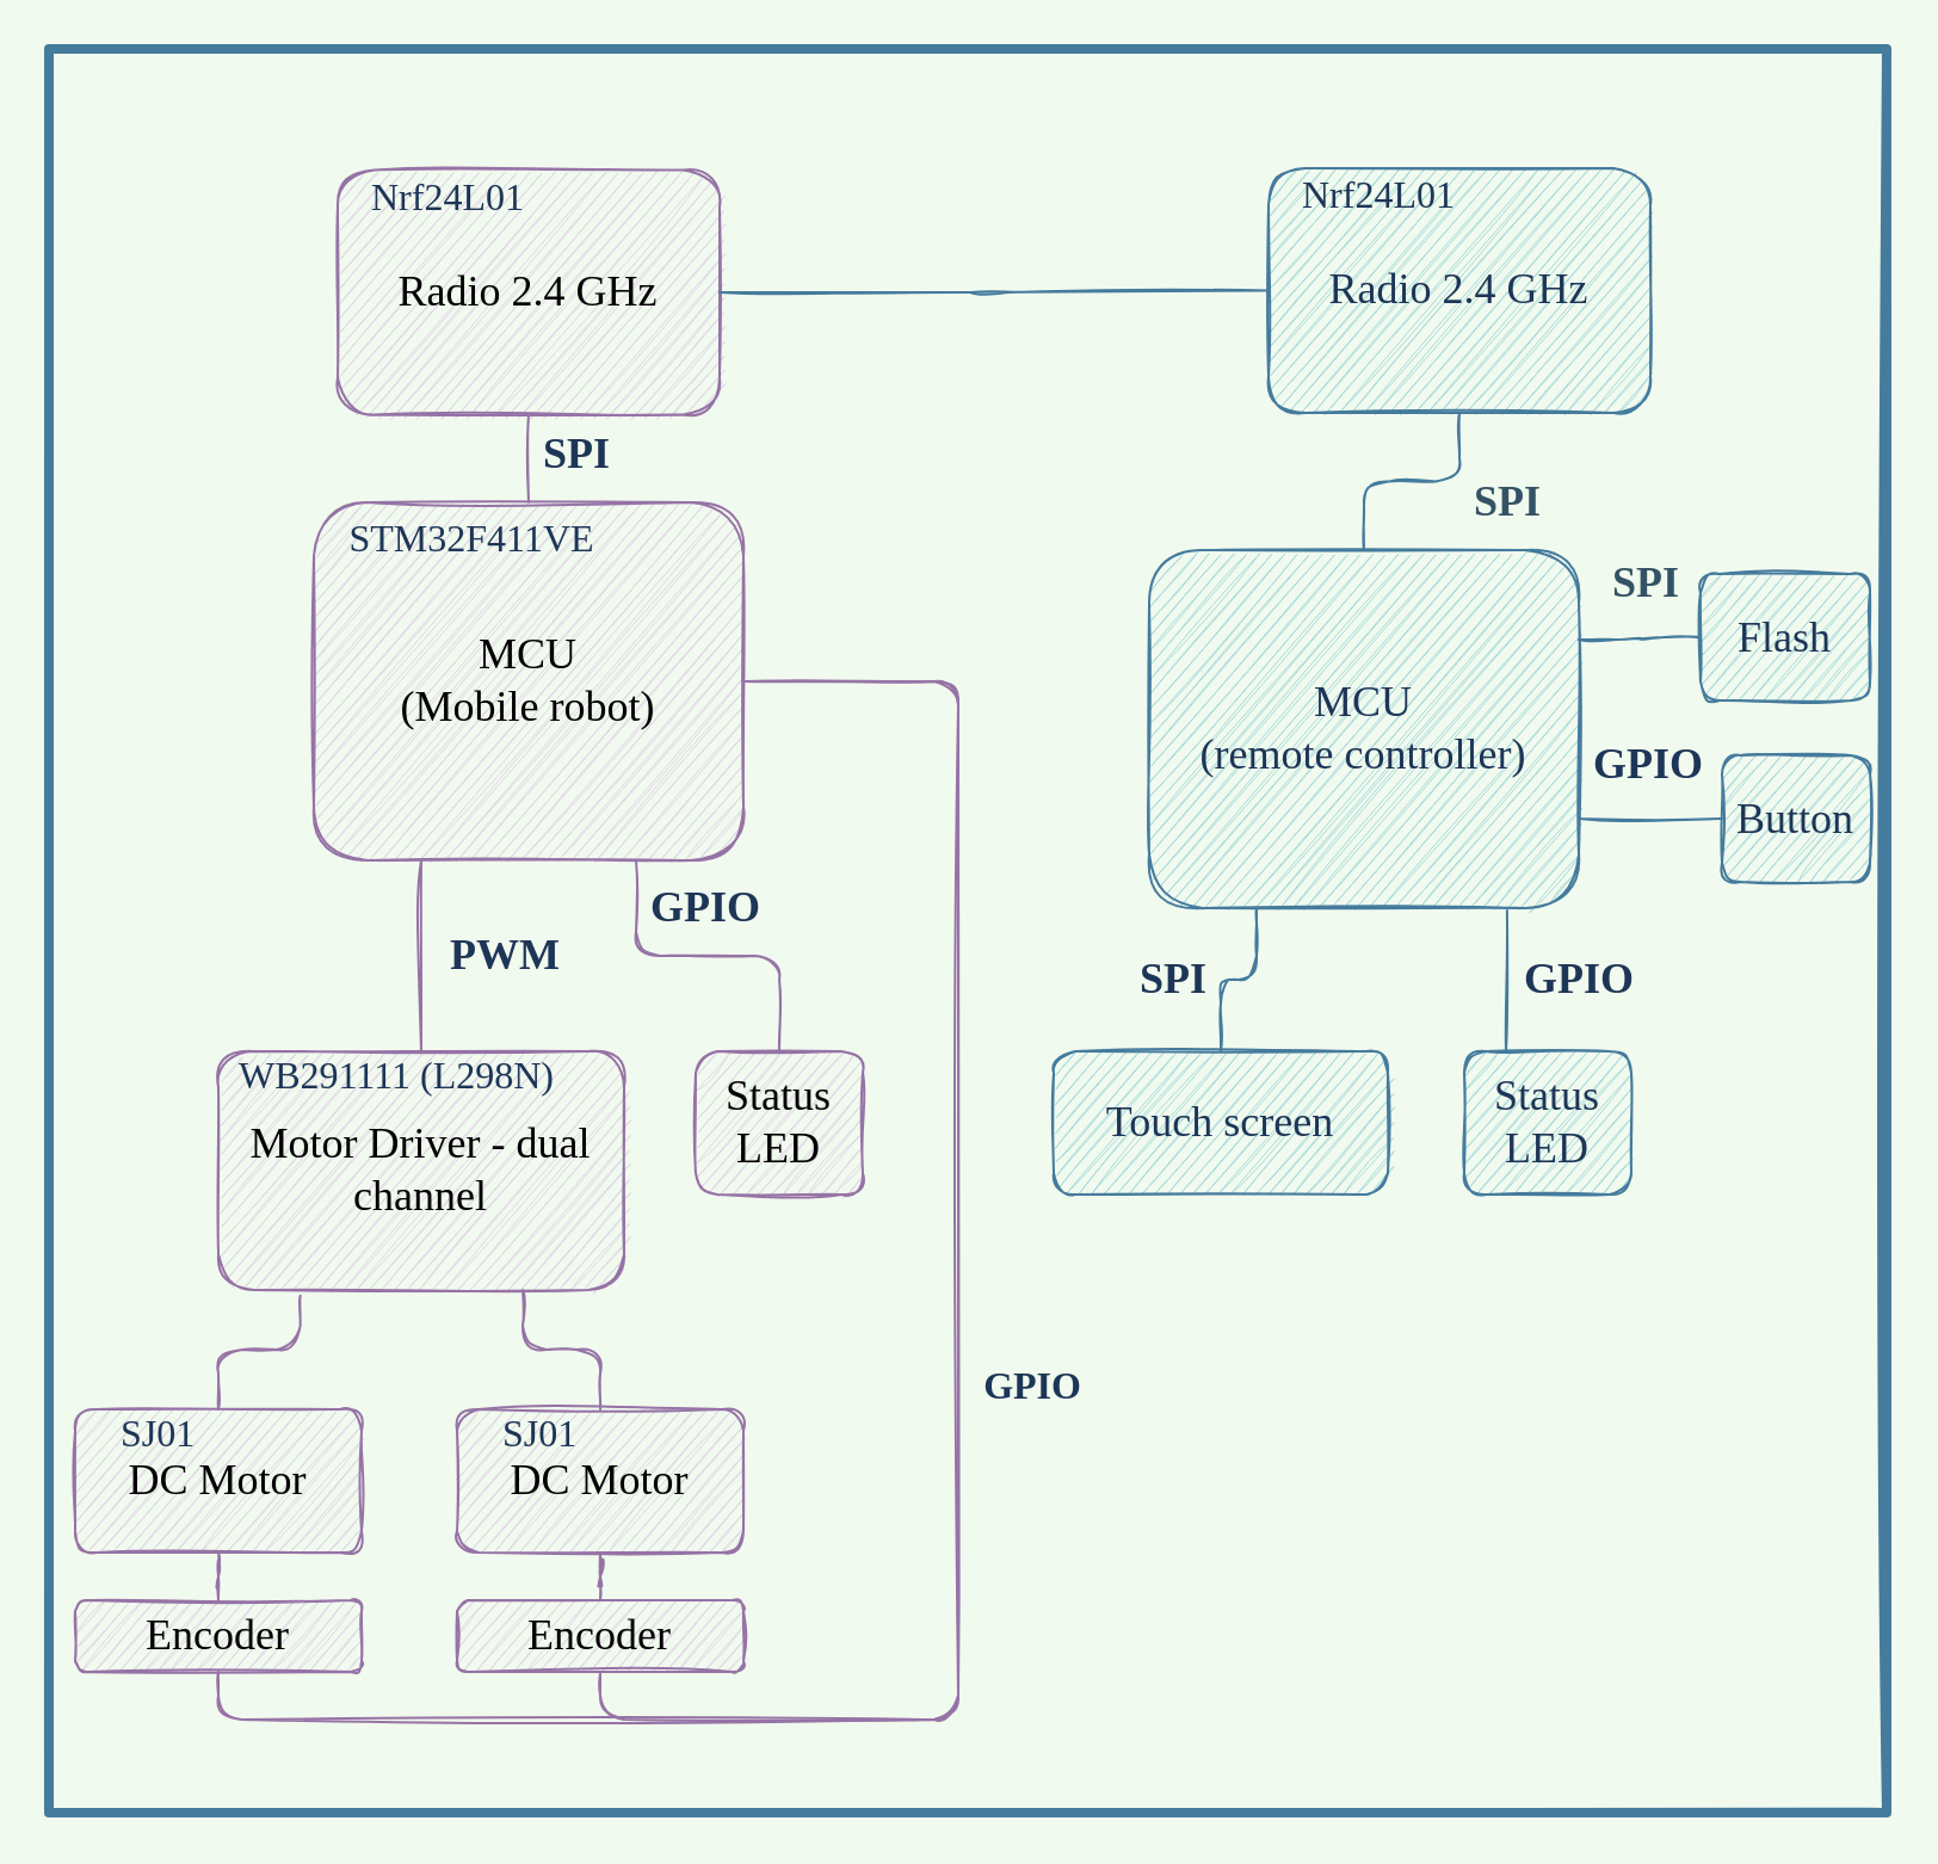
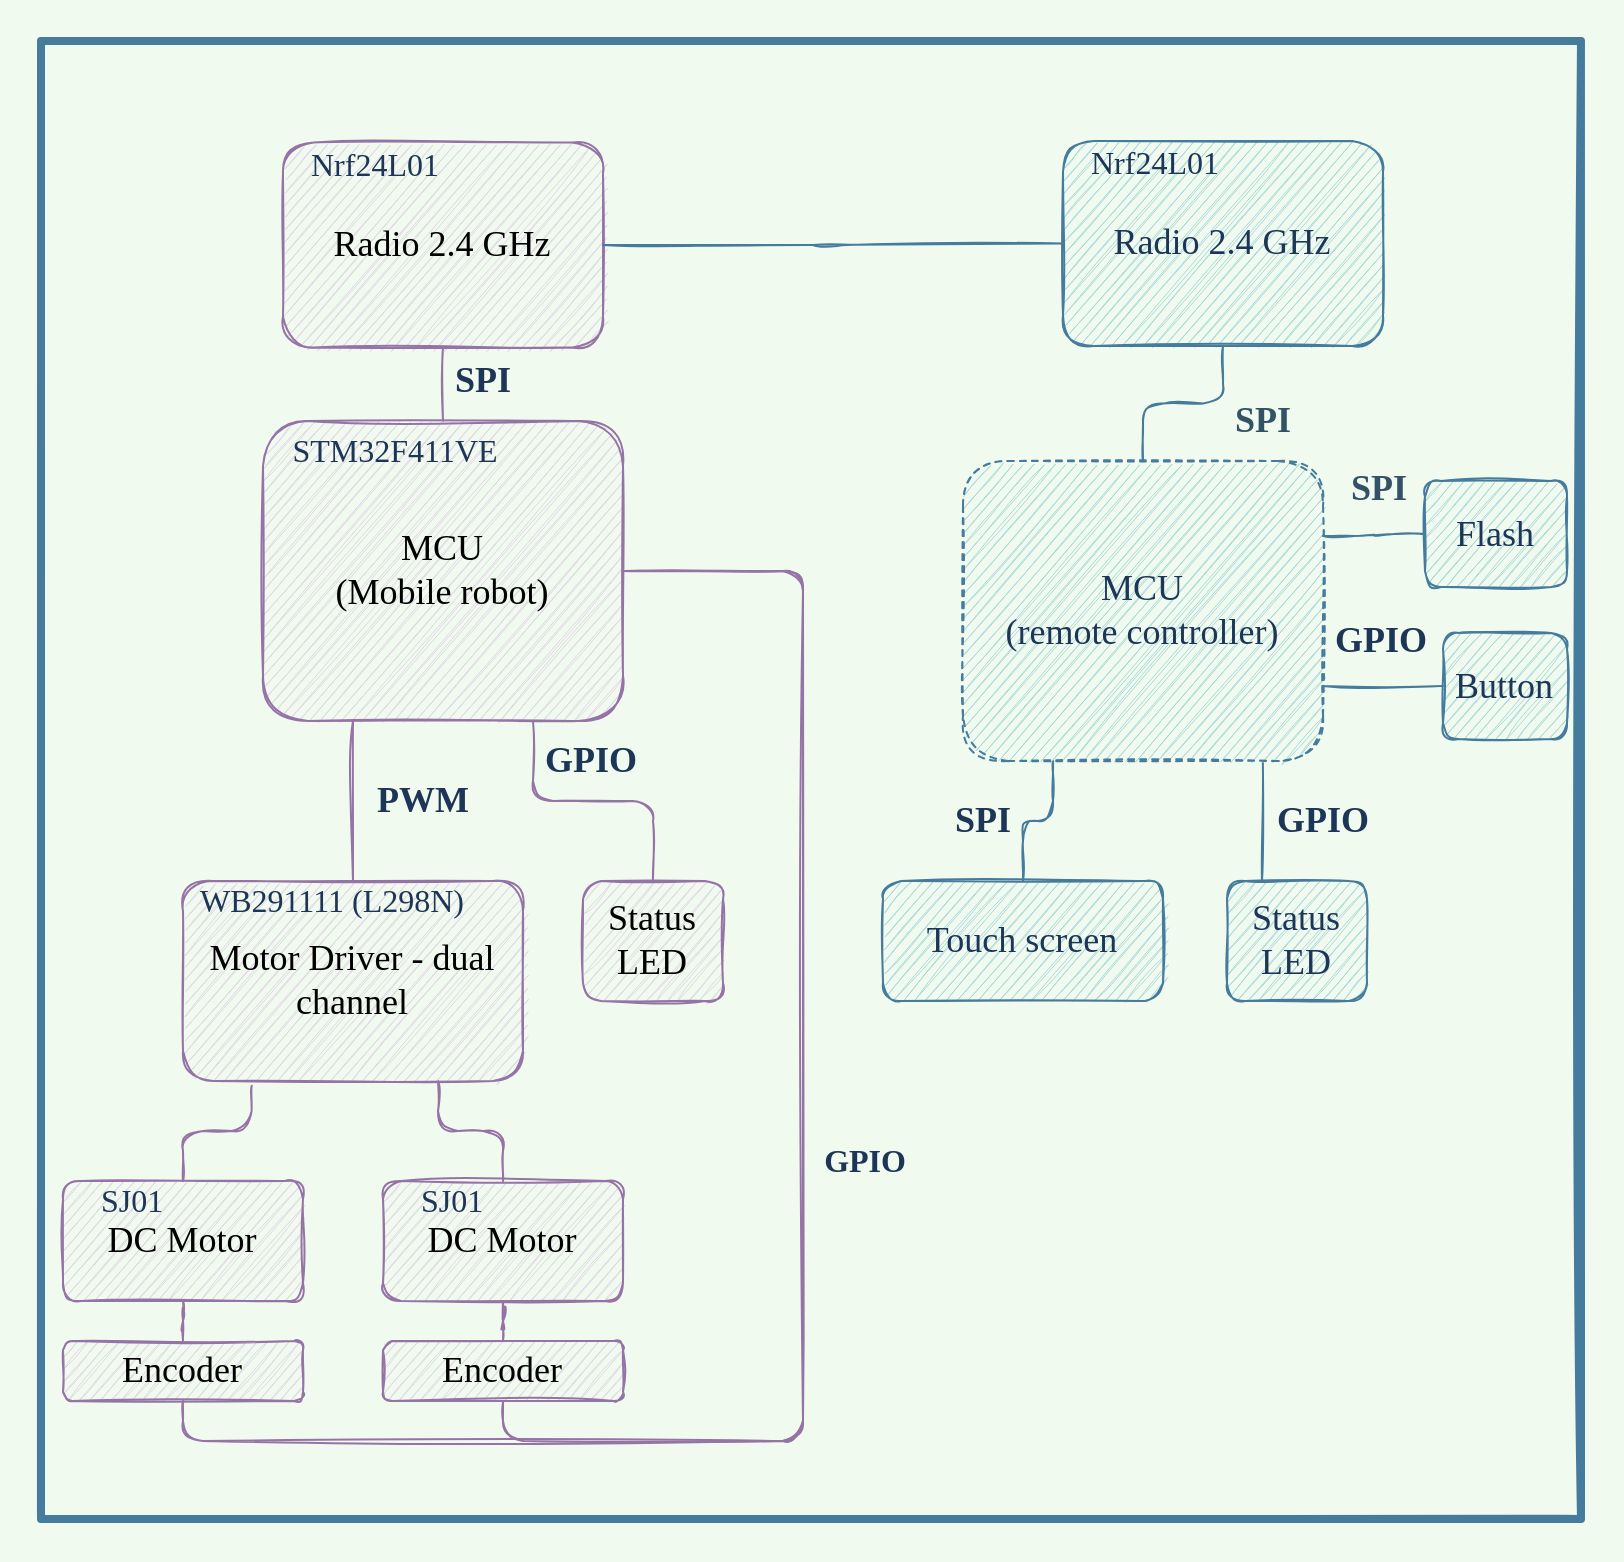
- <mxCell id="32" value="&lt;font face=&quot;Computer Modern&quot; style=&quot;font-size: 18px&quot;&gt;MCU&lt;br&gt;(remote controller)&lt;/font&gt;" style="rounded=1;whiteSpace=wrap;html=1;fillColor=#A8DADC;strokeColor=#457B9D;fontColor=#1D3557;sketch=1;" parent="31" vertex="1"><mxGeometry width="180" height="150" as="geometry" /></mxCell>
+ <mxCell id="32" value="&lt;font face=&quot;Computer Modern&quot; style=&quot;font-size: 18px&quot;&gt;MCU&lt;br&gt;(remote controller)&lt;/font&gt;" style="rounded=1;whiteSpace=wrap;html=1;fillColor=#A8DADC;strokeColor=#457B9D;fontColor=#1D3557;sketch=1;dashed=1;" parent="31" vertex="1"><mxGeometry width="180" height="150" as="geometry" /></mxCell>
